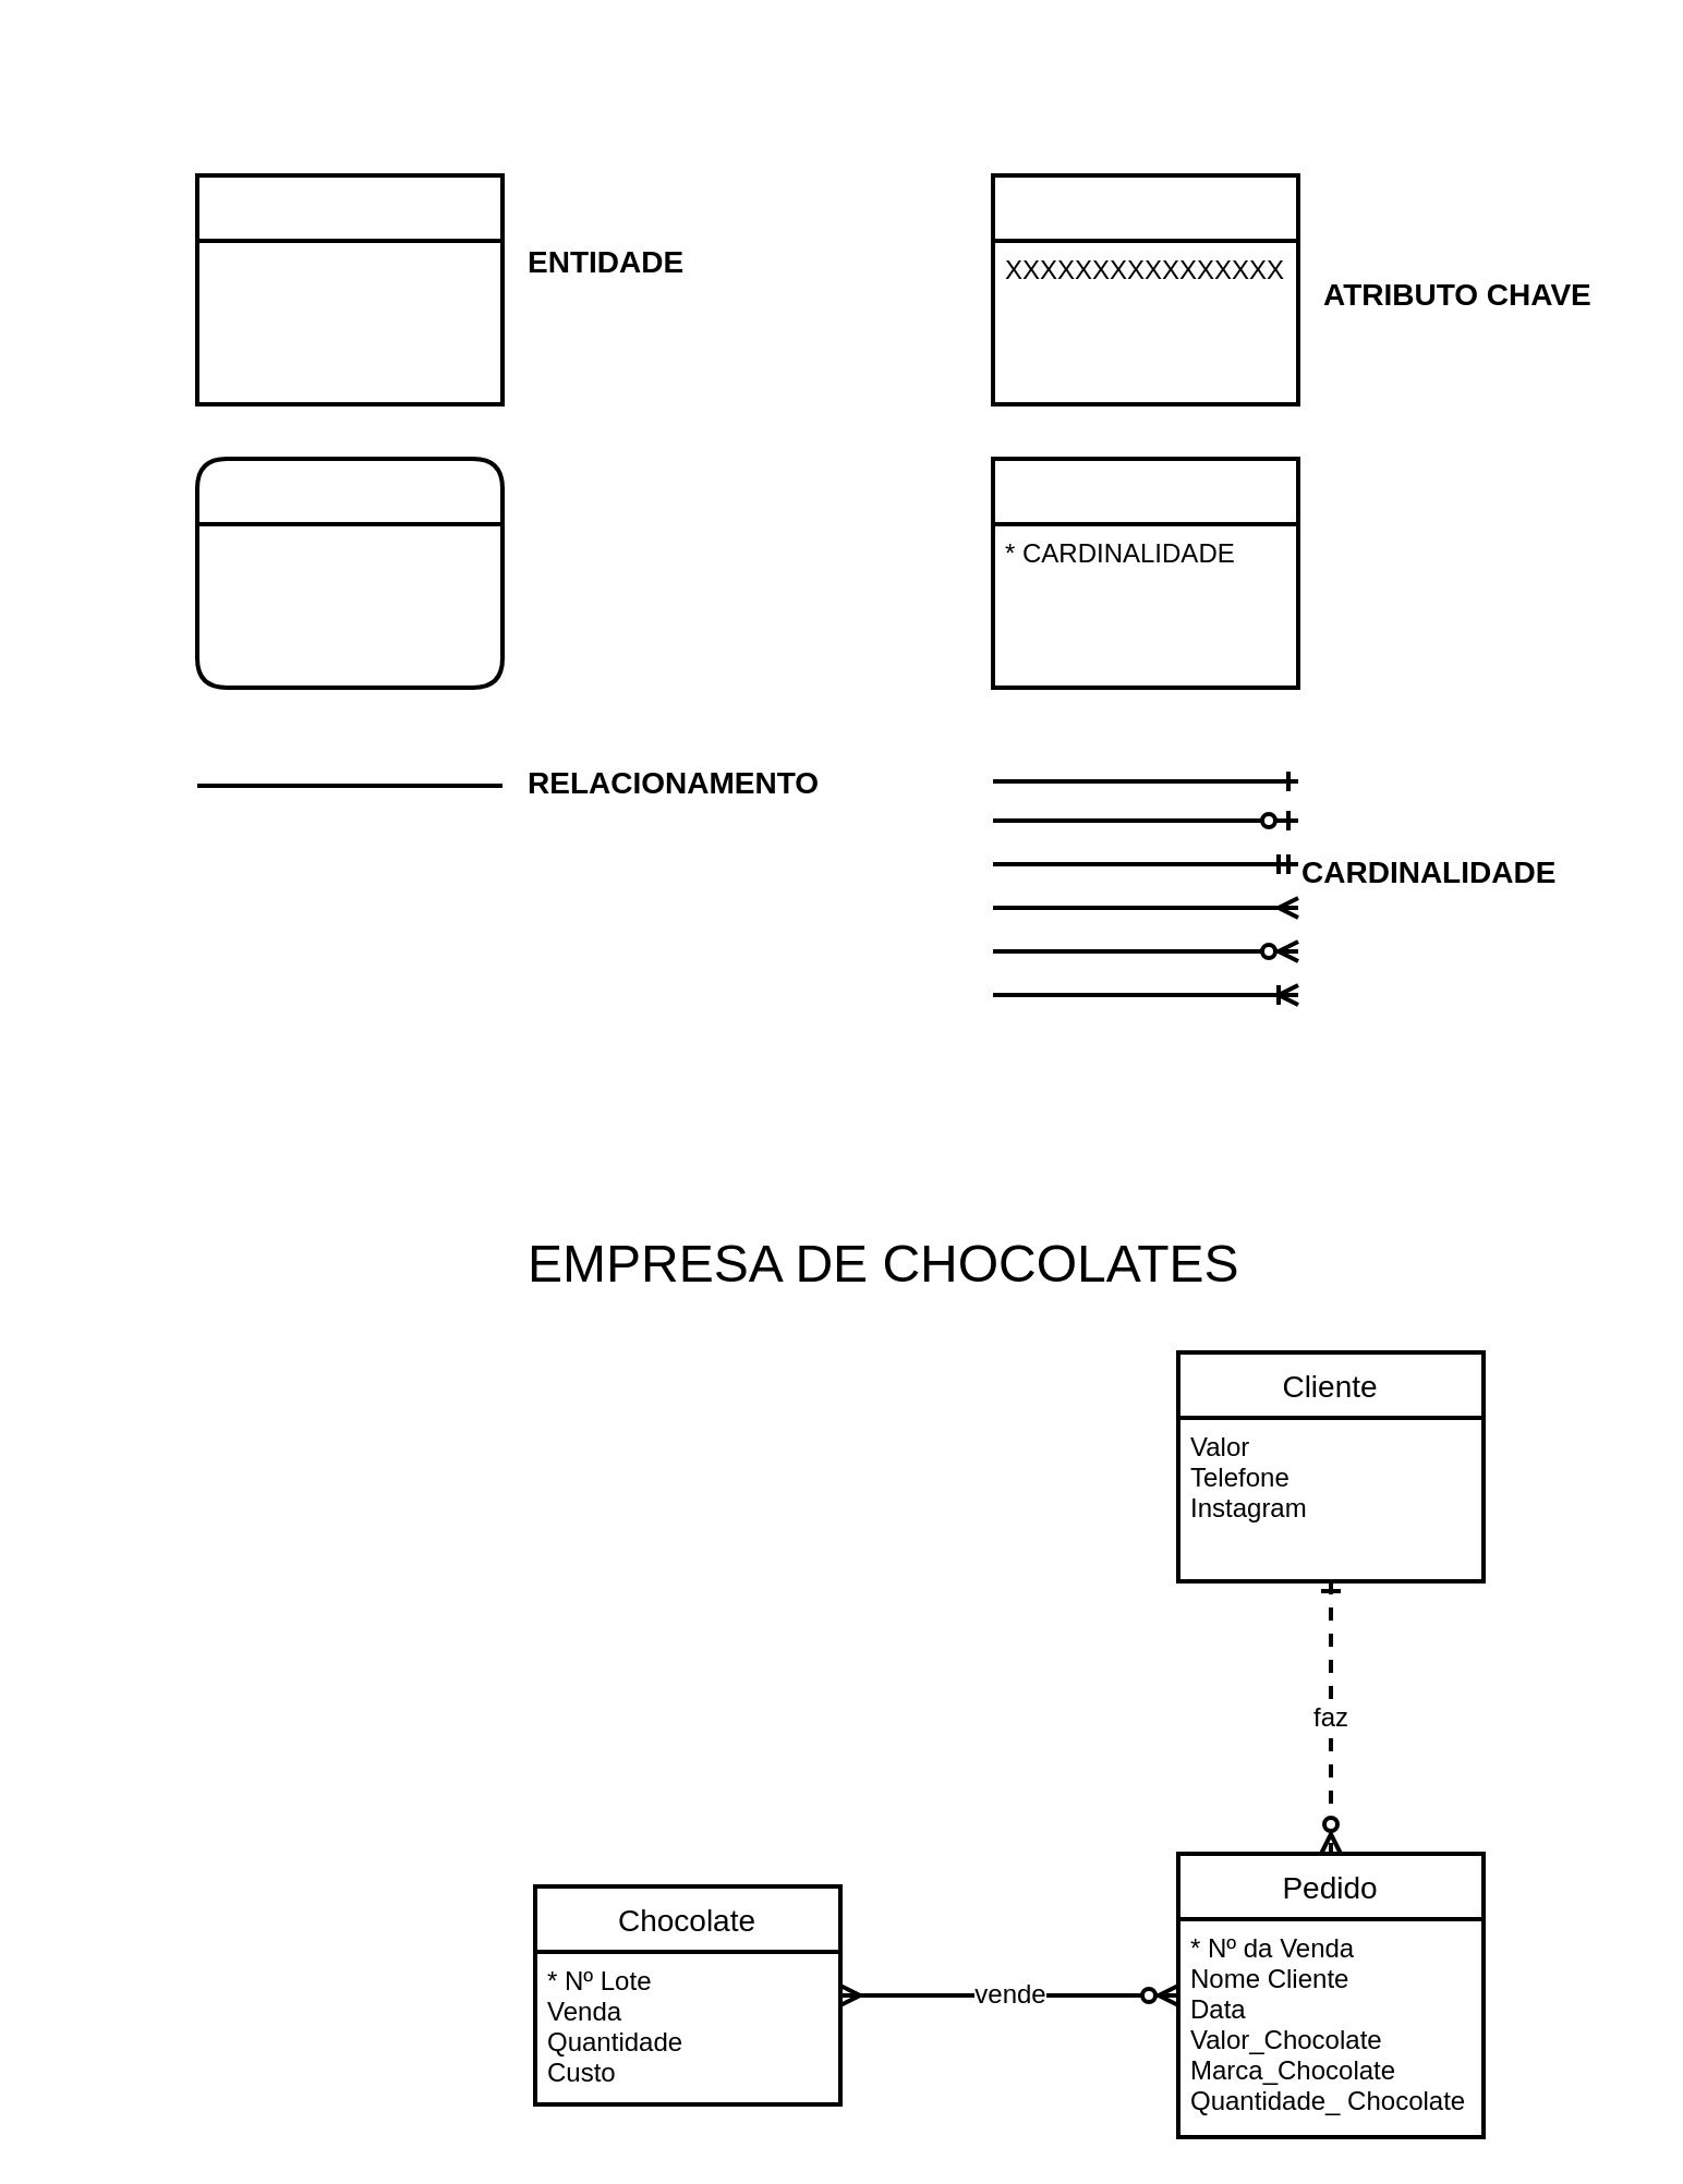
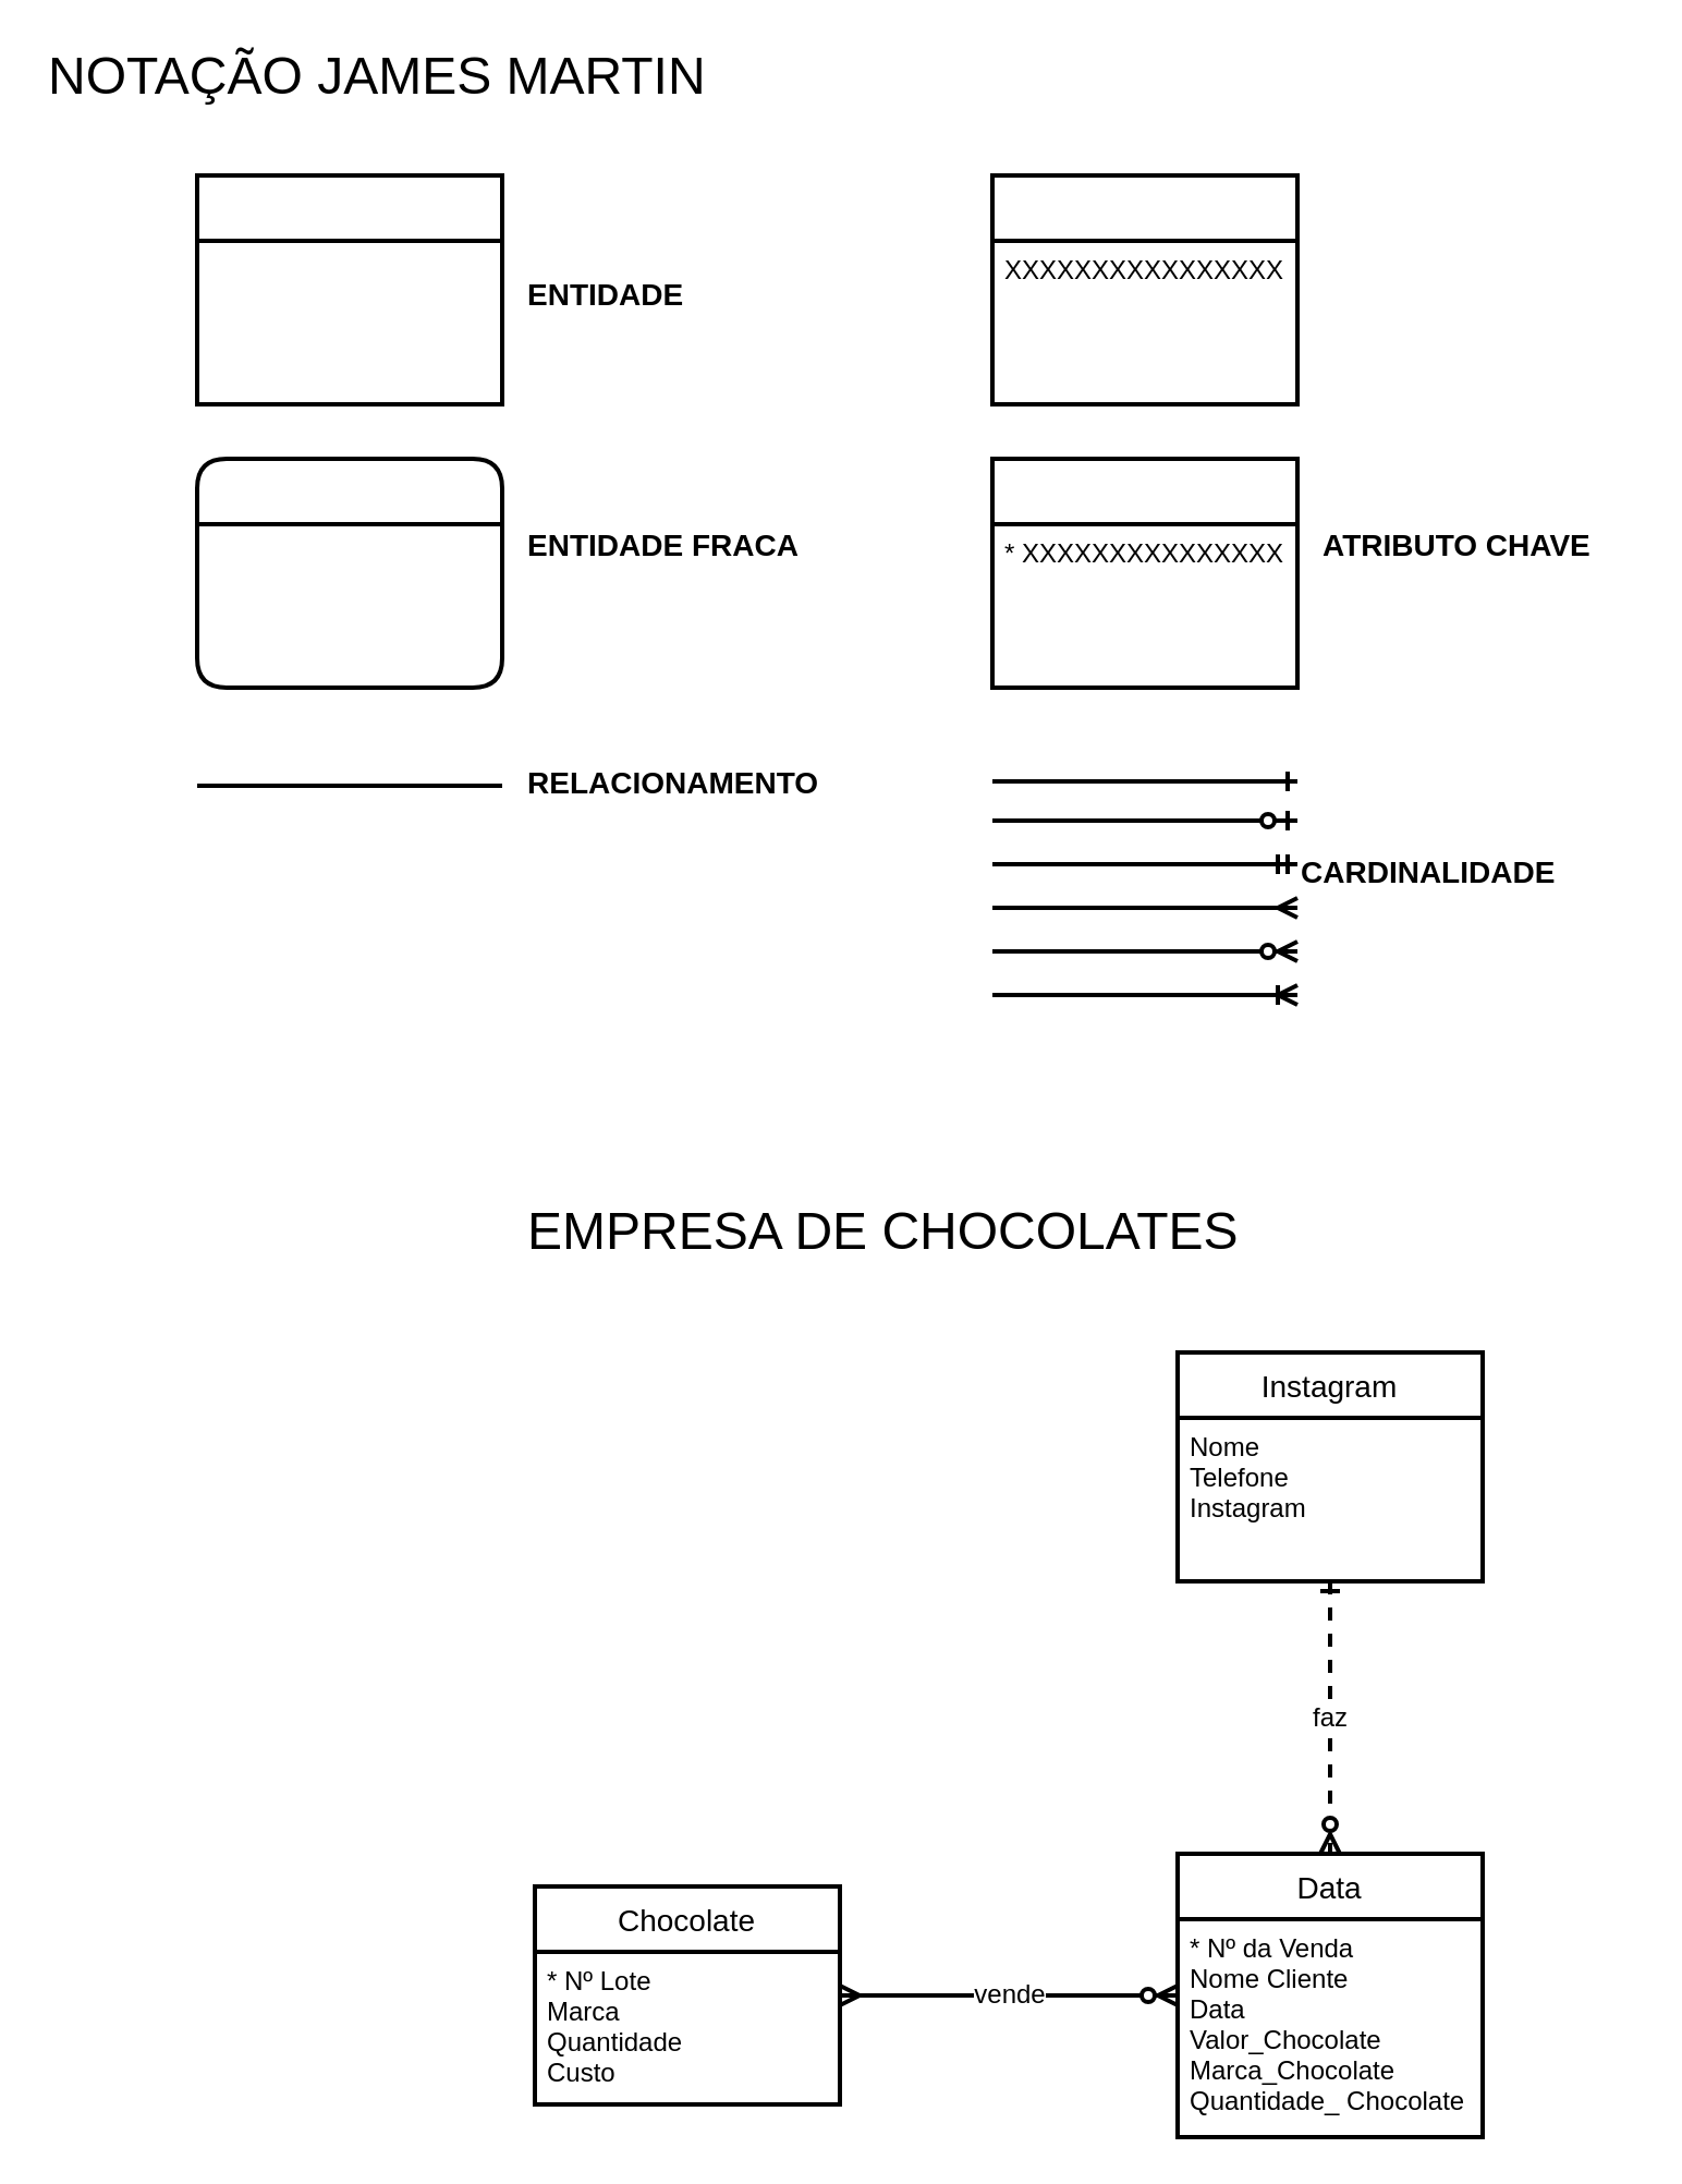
+ <mxCell id="2" value="NOTAÇÃO JAMES MARTIN" style="text;html=1;strokeColor=none;fillColor=none;align=left;verticalAlign=middle;whiteSpace=wrap;rounded=0;fontSize=24;" parent="1" vertex="1"><mxGeometry x="20" y="20" width="310" height="30" as="geometry" /></mxCell>
- <mxCell id="5" value="&lt;font style=&quot;font-size: 14px;&quot;&gt;ENTIDADE&lt;/font&gt;" style="text;html=1;strokeColor=none;fillColor=none;align=left;verticalAlign=middle;whiteSpace=wrap;rounded=0;fontSize=14;fontStyle=1" parent="1" vertex="1"><mxGeometry x="240" y="110" width="100" height="20" as="geometry" /></mxCell>
+ <mxCell id="5" value="&lt;font style=&quot;font-size: 14px;&quot;&gt;ENTIDADE&lt;/font&gt;" style="text;html=1;strokeColor=none;fillColor=none;align=left;verticalAlign=middle;whiteSpace=wrap;rounded=0;fontSize=14;fontStyle=1" parent="1" vertex="1"><mxGeometry x="240" y="125" width="100" height="20" as="geometry" /></mxCell>
- <mxCell id="14" value="&lt;font style=&quot;font-size: 14px&quot;&gt;ATRIBUTO CHAVE&lt;/font&gt;" style="text;html=1;strokeColor=none;fillColor=none;align=left;verticalAlign=middle;whiteSpace=wrap;rounded=0;fontSize=14;fontStyle=1" parent="1" vertex="1"><mxGeometry x="605" y="125" width="145" height="20" as="geometry" /></mxCell>
+ <mxCell id="14" value="&lt;font style=&quot;font-size: 14px&quot;&gt;ATRIBUTO CHAVE&lt;/font&gt;" style="text;html=1;strokeColor=none;fillColor=none;align=left;verticalAlign=middle;whiteSpace=wrap;rounded=0;fontSize=14;fontStyle=1" parent="1" vertex="1"><mxGeometry x="605" y="240" width="145" height="20" as="geometry" /></mxCell>
+ <mxCell id="7" value="&lt;font style=&quot;font-size: 14px&quot;&gt;ENTIDADE FRACA&lt;/font&gt;" style="text;html=1;strokeColor=none;fillColor=none;align=left;verticalAlign=middle;whiteSpace=wrap;rounded=0;fontSize=14;fontStyle=1" parent="1" vertex="1"><mxGeometry x="240" y="240" width="140" height="20" as="geometry" /></mxCell>
- <mxCell id="13" value="* CARDINALIDADE" style="text;strokeColor=none;fillColor=none;spacingLeft=4;spacingRight=4;overflow=hidden;rotatable=0;points=[[0,0.5],[1,0.5]];portConstraint=eastwest;fontSize=12;rounded=1;" parent="12" vertex="1"><mxGeometry y="30" width="140" height="75" as="geometry" /></mxCell>
+ <mxCell id="13" value="* XXXXXXXXXXXXXXX" style="text;strokeColor=none;fillColor=none;spacingLeft=4;spacingRight=4;overflow=hidden;rotatable=0;points=[[0,0.5],[1,0.5]];portConstraint=eastwest;fontSize=12;rounded=1;" parent="12" vertex="1"><mxGeometry y="30" width="140" height="75" as="geometry" /></mxCell>
- <mxCell id="3" value="EMPRESA DE CHOCOLATES" style="text;html=1;strokeColor=none;fillColor=none;align=left;verticalAlign=middle;whiteSpace=wrap;rounded=0;fontSize=24;" parent="1" vertex="1"><mxGeometry x="240" y="565" width="350" height="30" as="geometry" /></mxCell>
+ <mxCell id="3" value="EMPRESA DE CHOCOLATES" style="text;html=1;strokeColor=none;fillColor=none;align=left;verticalAlign=middle;whiteSpace=wrap;rounded=0;fontSize=24;" parent="1" vertex="1"><mxGeometry x="240" y="550" width="350" height="30" as="geometry" /></mxCell>
- <mxCell id="24" value="Cliente" style="swimlane;childLayout=stackLayout;horizontal=1;startSize=30;horizontalStack=0;rounded=0;fontSize=14;fontStyle=0;strokeWidth=2;resizeParent=0;resizeLast=1;shadow=0;dashed=0;align=center;aspect=fixed;" parent="1" vertex="1"><mxGeometry x="540" y="620" width="140" height="105" as="geometry" /></mxCell>
+ <mxCell id="24" value="Instagram" style="swimlane;childLayout=stackLayout;horizontal=1;startSize=30;horizontalStack=0;rounded=0;fontSize=14;fontStyle=0;strokeWidth=2;resizeParent=0;resizeLast=1;shadow=0;dashed=0;align=center;aspect=fixed;" parent="1" vertex="1"><mxGeometry x="540" y="620" width="140" height="105" as="geometry" /></mxCell>
- <mxCell id="25" value="Valor&#10;Telefone&#10;Instagram" style="text;strokeColor=none;fillColor=none;spacingLeft=4;spacingRight=4;overflow=hidden;rotatable=0;points=[[0,0.5],[1,0.5]];portConstraint=eastwest;fontSize=12;rounded=1;" parent="24" vertex="1"><mxGeometry y="30" width="140" height="75" as="geometry" /></mxCell>
+ <mxCell id="25" value="Nome&#10;Telefone&#10;Instagram" style="text;strokeColor=none;fillColor=none;spacingLeft=4;spacingRight=4;overflow=hidden;rotatable=0;points=[[0,0.5],[1,0.5]];portConstraint=eastwest;fontSize=12;rounded=1;" parent="24" vertex="1"><mxGeometry y="30" width="140" height="75" as="geometry" /></mxCell>
- <mxCell id="22" value="Pedido" style="swimlane;childLayout=stackLayout;horizontal=1;startSize=30;horizontalStack=0;rounded=0;fontSize=14;fontStyle=0;strokeWidth=2;resizeParent=0;resizeLast=1;shadow=0;dashed=0;align=center;aspect=fixed;" parent="1" vertex="1"><mxGeometry x="540" y="850" width="140" height="130" as="geometry" /></mxCell>
+ <mxCell id="22" value="Data" style="swimlane;childLayout=stackLayout;horizontal=1;startSize=30;horizontalStack=0;rounded=0;fontSize=14;fontStyle=0;strokeWidth=2;resizeParent=0;resizeLast=1;shadow=0;dashed=0;align=center;aspect=fixed;" parent="1" vertex="1"><mxGeometry x="540" y="850" width="140" height="130" as="geometry" /></mxCell>
- <mxCell id="27" value="* Nº Lote&#10;Venda&#10;Quantidade&#10;Custo" style="text;strokeColor=none;fillColor=none;spacingLeft=4;spacingRight=4;overflow=hidden;rotatable=0;points=[[0,0.5],[1,0.5]];portConstraint=eastwest;fontSize=12;rounded=1;" parent="26" vertex="1"><mxGeometry y="30" width="140" height="70" as="geometry" /></mxCell>
+ <mxCell id="27" value="* Nº Lote&#10;Marca&#10;Quantidade&#10;Custo" style="text;strokeColor=none;fillColor=none;spacingLeft=4;spacingRight=4;overflow=hidden;rotatable=0;points=[[0,0.5],[1,0.5]];portConstraint=eastwest;fontSize=12;rounded=1;" parent="26" vertex="1"><mxGeometry y="30" width="140" height="70" as="geometry" /></mxCell>
